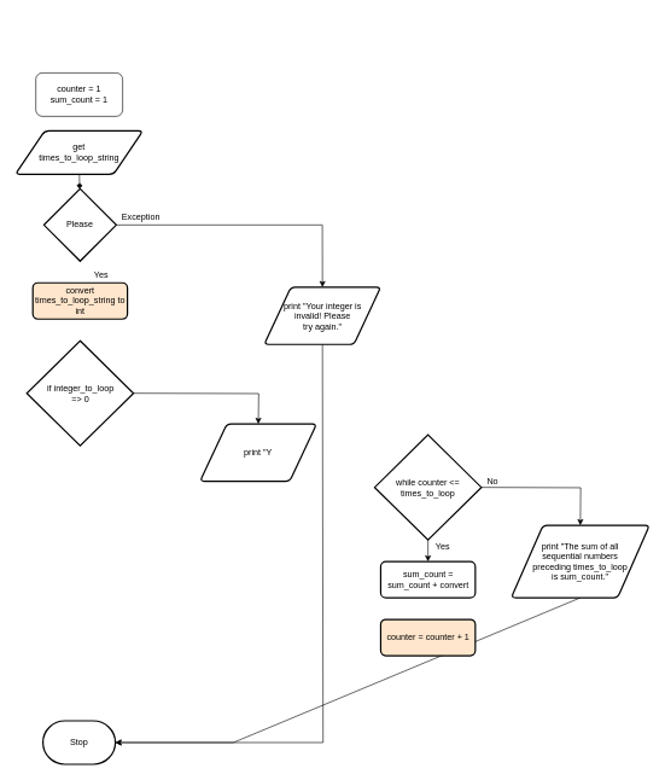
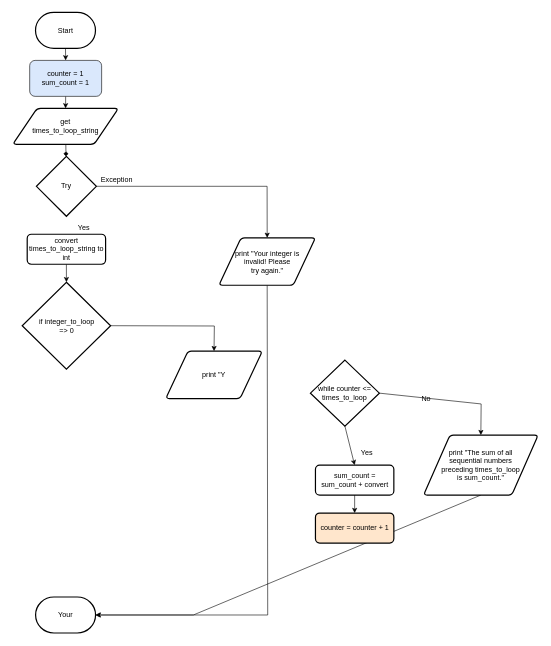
+ <mxCell id="3" value="Start" style="strokeWidth=2;html=1;shape=mxgraph.flowchart.terminator;whiteSpace=wrap;" vertex="1" parent="1"><mxGeometry x="58.74" y="20" width="100" height="60" as="geometry" /></mxCell>
+ <mxCell id="2" style="edgeStyle=none;rounded=0;html=1;exitX=0.5;exitY=1;exitDx=0;exitDy=0;exitPerimeter=0;entryX=0.5;entryY=0;entryDx=0;entryDy=0;" edge="1" parent="1" source="3" target="26"><mxGeometry relative="1" as="geometry" /></mxCell>
- <mxCell id="26" value="counter = 1&lt;br&gt;sum_count = 1" style="rounded=1;whiteSpace=wrap;html=1;" vertex="1" parent="1"><mxGeometry x="49" y="100" width="120" height="60" as="geometry" /></mxCell>
+ <mxCell id="26" value="counter = 1&lt;br&gt;sum_count = 1" style="rounded=1;whiteSpace=wrap;html=1;fillColor=#dae8fc;" vertex="1" parent="1"><mxGeometry x="49" y="100" width="120" height="60" as="geometry" /></mxCell>
+ <mxCell id="25" style="edgeStyle=none;rounded=0;html=1;exitX=0.5;exitY=1;exitDx=0;exitDy=0;entryX=0.5;entryY=0;entryDx=0;entryDy=0;" edge="1" parent="1" source="26" target="5"><mxGeometry relative="1" as="geometry" /></mxCell>
- <mxCell id="13" value="Please" style="strokeWidth=2;html=1;shape=mxgraph.flowchart.decision;whiteSpace=wrap;" vertex="1" parent="1"><mxGeometry x="60.25" y="260" width="100" height="100" as="geometry" /></mxCell>
+ <mxCell id="13" value="Try" style="strokeWidth=2;html=1;shape=mxgraph.flowchart.decision;whiteSpace=wrap;" vertex="1" parent="1"><mxGeometry x="60.25" y="260" width="100" height="100" as="geometry" /></mxCell>
- <mxCell id="17" value="&lt;span&gt;convert times_to_loop_string to int&lt;/span&gt;" style="rounded=1;whiteSpace=wrap;html=1;absoluteArcSize=1;arcSize=14;strokeWidth=2;fillColor=#ffe6cc;" vertex="1" parent="1"><mxGeometry x="44.88" y="390" width="130.75" height="50" as="geometry" /></mxCell>
+ <mxCell id="17" value="&lt;span&gt;convert times_to_loop_string to int&lt;/span&gt;" style="rounded=1;whiteSpace=wrap;html=1;absoluteArcSize=1;arcSize=14;strokeWidth=2;" vertex="1" parent="1"><mxGeometry x="44.88" y="390" width="130.75" height="50" as="geometry" /></mxCell>
+ <mxCell id="16" style="edgeStyle=none;rounded=0;html=1;exitX=0.5;exitY=1;exitDx=0;exitDy=0;entryX=0.5;entryY=0;entryDx=0;entryDy=0;entryPerimeter=0;" edge="1" parent="1" source="17" target="28"><mxGeometry relative="1" as="geometry" /></mxCell>
- <mxCell id="20" value="No" style="text;html=1;align=center;verticalAlign=middle;resizable=0;points=[];autosize=1;strokeColor=none;fillColor=none;" vertex="1" parent="1"><mxGeometry x="664.75" y="655" width="30" height="20" as="geometry" /></mxCell>
+ <mxCell id="20" value="No" style="text;html=1;align=center;verticalAlign=middle;resizable=0;points=[];autosize=1;strokeColor=none;fillColor=none;" vertex="1" parent="1"><mxGeometry x="694.75" y="655" width="30" height="20" as="geometry" /></mxCell>
- <mxCell id="9" value="while counter &amp;lt;= times_to_loop" style="strokeWidth=2;html=1;shape=mxgraph.flowchart.decision;whiteSpace=wrap;" vertex="1" parent="1"><mxGeometry x="517.25" y="600" width="147.5" height="145" as="geometry" /></mxCell>
+ <mxCell id="9" value="while counter &amp;lt;= times_to_loop" style="strokeWidth=2;html=1;shape=mxgraph.flowchart.decision;whiteSpace=wrap;" vertex="1" parent="1"><mxGeometry x="517.25" y="600" width="115" height="110" as="geometry" /></mxCell>
+ <mxCell id="22" style="edgeStyle=none;html=1;exitX=0.5;exitY=1;exitDx=0;exitDy=0;entryX=0.5;entryY=0;entryDx=0;entryDy=0;" edge="1" parent="1" source="23" target="24"><mxGeometry relative="1" as="geometry" /></mxCell>
- <mxCell id="6" value="Stop" style="strokeWidth=2;html=1;shape=mxgraph.flowchart.terminator;whiteSpace=wrap;" vertex="1" parent="1"><mxGeometry x="58.88" y="995" width="100" height="60" as="geometry" /></mxCell>
+ <mxCell id="6" value="Your" style="strokeWidth=2;html=1;shape=mxgraph.flowchart.terminator;whiteSpace=wrap;" vertex="1" parent="1"><mxGeometry x="58.88" y="995" width="100" height="60" as="geometry" /></mxCell>
